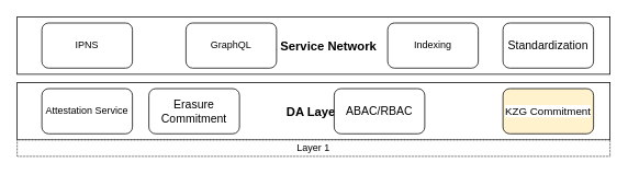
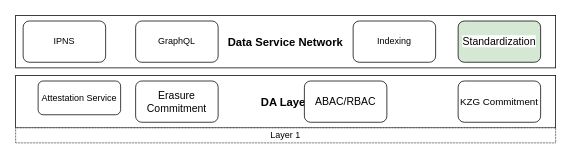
- <mxCell id="3" value="IPNS" style="rounded=1;whiteSpace=wrap;html=1;" vertex="1" parent="1"><mxGeometry x="50" y="27.5" width="110" height="55" as="geometry" /></mxCell>
+ <mxCell id="3" value="IPNS" style="rounded=1;whiteSpace=wrap;html=1;" vertex="1" parent="1"><mxGeometry x="30" y="27.5" width="110" height="55" as="geometry" /></mxCell>
- <mxCell id="4" value="GraphQL" style="rounded=1;whiteSpace=wrap;html=1;" vertex="1" parent="1"><mxGeometry x="225" y="27.5" width="110" height="55" as="geometry" /></mxCell>
+ <mxCell id="4" value="GraphQL" style="rounded=1;whiteSpace=wrap;html=1;" vertex="1" parent="1"><mxGeometry x="180" y="27.5" width="110" height="55" as="geometry" /></mxCell>
- <mxCell id="9" value="&lt;div style=&quot;text-align: left;&quot;&gt;&lt;font face=&quot;Arial, sans-serif&quot;&gt;&lt;span style=&quot;font-size: 14px; background-color: rgb(255, 255, 255);&quot;&gt;Standardization&lt;/span&gt;&lt;/font&gt;&lt;/div&gt;" style="rounded=1;whiteSpace=wrap;html=1;" vertex="1" parent="1"><mxGeometry x="610" y="27.5" width="110" height="55" as="geometry" /></mxCell>
+ <mxCell id="9" value="&lt;div style=&quot;text-align: left;&quot;&gt;&lt;font face=&quot;Arial, sans-serif&quot;&gt;&lt;span style=&quot;font-size: 14px; background-color: rgb(255, 255, 255);&quot;&gt;Standardization&lt;/span&gt;&lt;/font&gt;&lt;/div&gt;" style="rounded=1;whiteSpace=wrap;html=1;fillColor=#d5e8d4;" vertex="1" parent="1"><mxGeometry x="610" y="27.5" width="110" height="55" as="geometry" /></mxCell>
- <mxCell id="6" value="&lt;span style=&quot;text-align: left;&quot;&gt;Attestation Service&lt;/span&gt;" style="rounded=1;whiteSpace=wrap;html=1;" vertex="1" parent="1"><mxGeometry x="50" y="107.5" width="110" height="55" as="geometry" /></mxCell>
+ <mxCell id="6" value="&lt;span style=&quot;text-align: left;&quot;&gt;Attestation Service&lt;/span&gt;" style="rounded=1;whiteSpace=wrap;html=1;" vertex="1" parent="1"><mxGeometry x="50" y="107.5" width="110" height="45" as="geometry" /></mxCell>
- <mxCell id="11" value="&lt;font style=&quot;font-size: 13px;&quot;&gt;&lt;span style=&quot;font-family: Arial, sans-serif; text-align: left; background-color: rgb(255, 255, 255);&quot; class=&quot;t55VCb&quot;&gt;KZG&lt;/span&gt;&lt;span style=&quot;font-family: Arial, sans-serif; text-align: left; background-color: rgb(255, 255, 255);&quot;&gt;&amp;nbsp;Commitment&lt;/span&gt;&lt;/font&gt;" style="rounded=1;whiteSpace=wrap;html=1;fillColor=#fff2cc;" vertex="1" parent="1"><mxGeometry x="610" y="107.5" width="110" height="55" as="geometry" /></mxCell>
+ <mxCell id="11" value="&lt;font style=&quot;font-size: 13px;&quot;&gt;&lt;span style=&quot;font-family: Arial, sans-serif; text-align: left; background-color: rgb(255, 255, 255);&quot; class=&quot;t55VCb&quot;&gt;KZG&lt;/span&gt;&lt;span style=&quot;font-family: Arial, sans-serif; text-align: left; background-color: rgb(255, 255, 255);&quot;&gt;&amp;nbsp;Commitment&lt;/span&gt;&lt;/font&gt;" style="rounded=1;whiteSpace=wrap;html=1;" vertex="1" parent="1"><mxGeometry x="610" y="107.5" width="110" height="55" as="geometry" /></mxCell>
